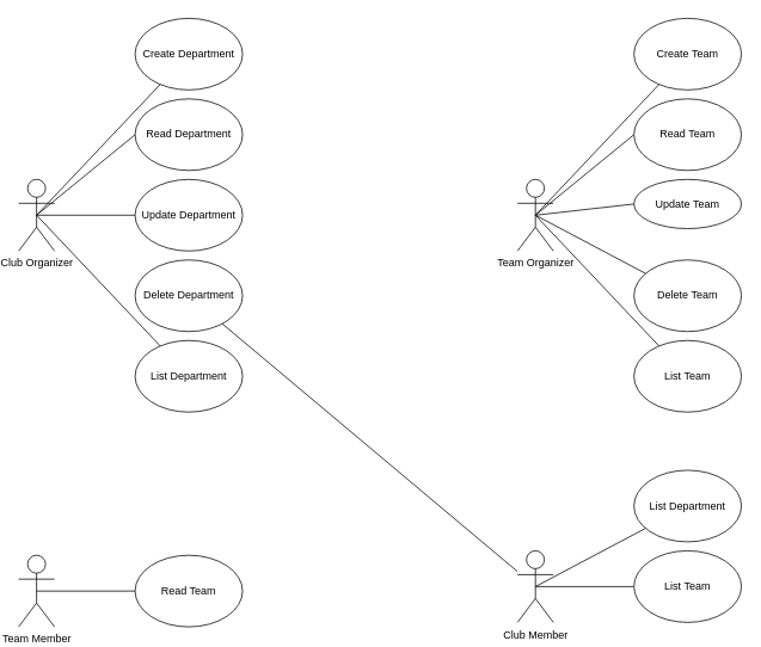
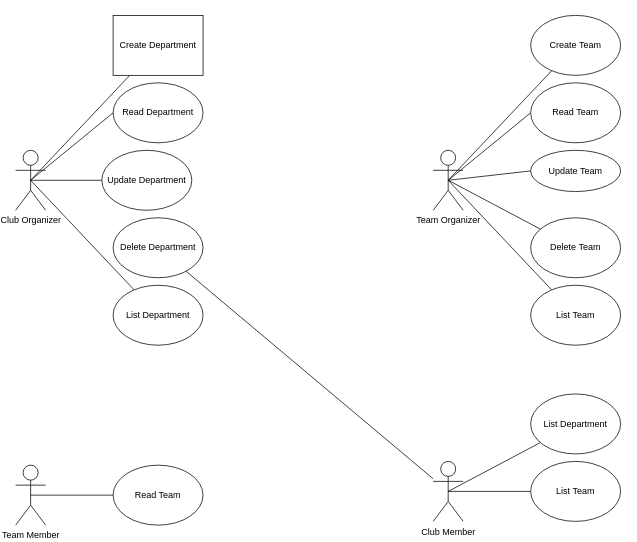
- <mxCell id="6" value="Create Department" style="ellipse;whiteSpace=wrap;html=1;" parent="1" vertex="1"><mxGeometry x="150" width="120" height="80" as="geometry" y="20" /></mxCell>
+ <mxCell id="6" value="Create Department" style="whiteSpace=wrap;html=1;rounded=0;" parent="1" vertex="1"><mxGeometry x="150" width="120" height="80" as="geometry" y="20" /></mxCell>
- <mxCell id="8" value="Update Department" style="ellipse;whiteSpace=wrap;html=1;" parent="1" vertex="1"><mxGeometry x="150" y="200" width="120" height="80" as="geometry" /></mxCell>
+ <mxCell id="8" value="Update Department" style="ellipse;whiteSpace=wrap;html=1;" parent="1" vertex="1"><mxGeometry x="135" y="200" width="120" height="80" as="geometry" /></mxCell>
